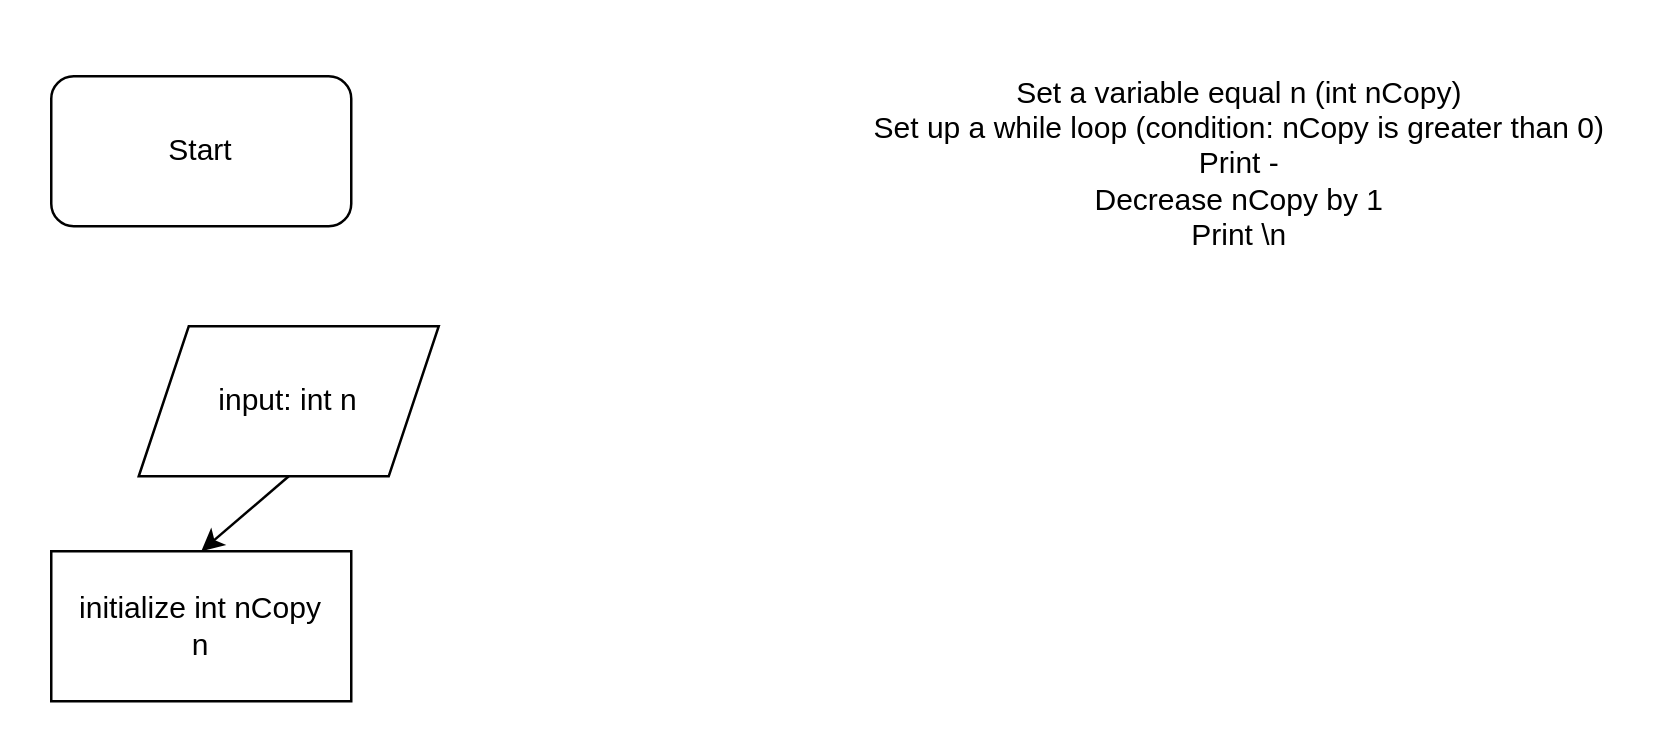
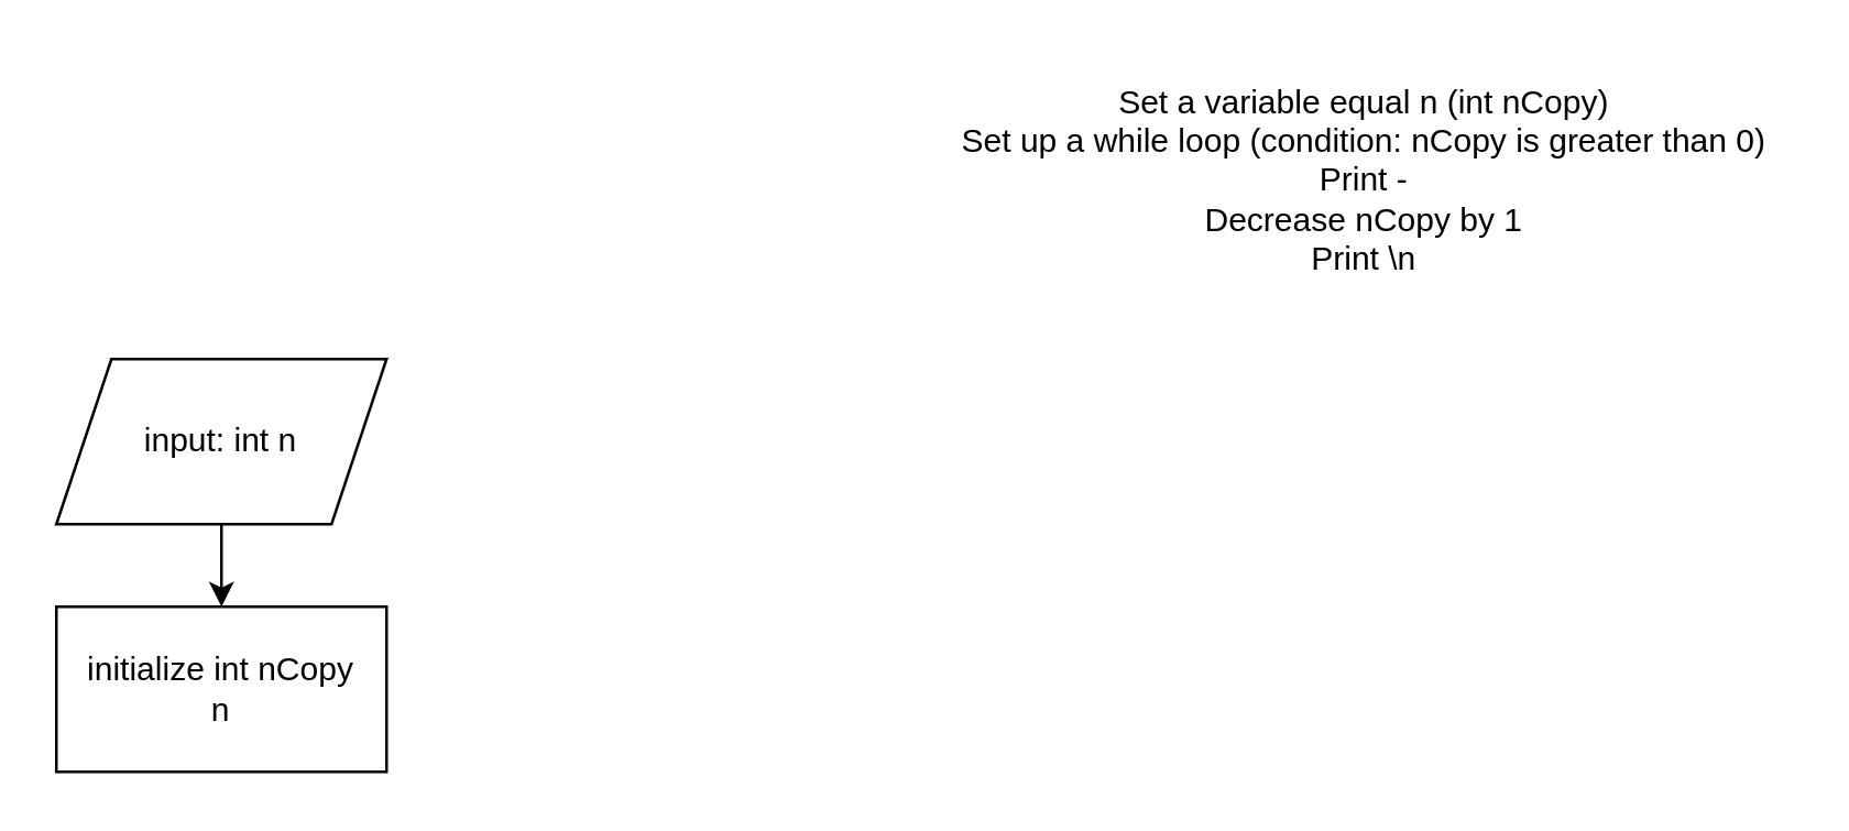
- <mxCell id="2" value="Start" style="rounded=1;whiteSpace=wrap;html=1;align=center;" vertex="1" parent="1"><mxGeometry x="20" y="30" width="120" height="60" as="geometry" /></mxCell>
- <mxCell id="3" value="input: int n" style="shape=parallelogram;perimeter=parallelogramPerimeter;whiteSpace=wrap;html=1;fixedSize=1;" vertex="1" parent="1"><mxGeometry x="55" y="130" width="120" height="60" as="geometry" /></mxCell>
+ <mxCell id="3" value="input: int n" style="shape=parallelogram;perimeter=parallelogramPerimeter;whiteSpace=wrap;html=1;fixedSize=1;" vertex="1" parent="1"><mxGeometry x="20" y="130" width="120" height="60" as="geometry" /></mxCell>
